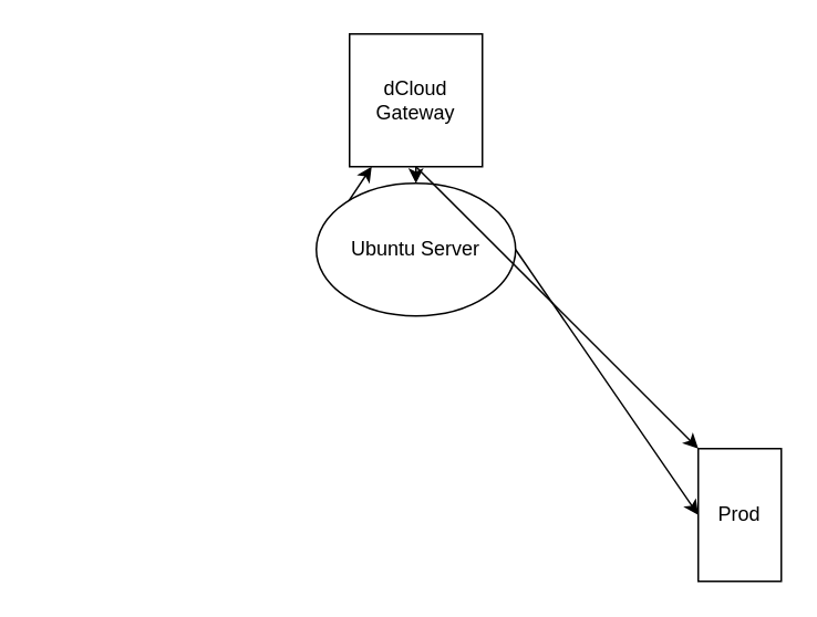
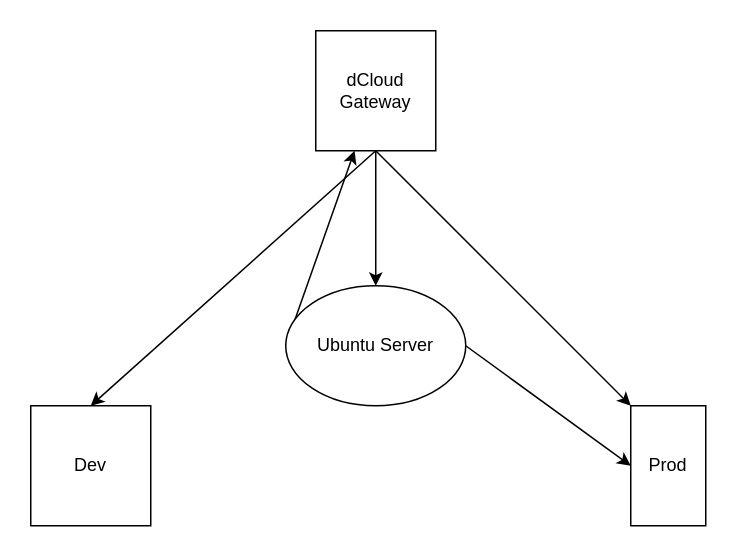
- <mxCell id="6" value="Ubuntu Server" style="ellipse;whiteSpace=wrap;html=1;" parent="1" vertex="1"><mxGeometry x="190" y="110" width="120" height="80" as="geometry" /></mxCell>
+ <mxCell id="6" value="Ubuntu Server" style="ellipse;whiteSpace=wrap;html=1;" parent="1" vertex="1"><mxGeometry x="190" y="190" width="120" height="80" as="geometry" /></mxCell>
+ <mxCell id="8" style="edgeStyle=none;html=1;exitX=0.5;exitY=1;exitDx=0;exitDy=0;entryX=0.5;entryY=0;entryDx=0;entryDy=0;" parent="1" source="9" target="2" edge="1"><mxGeometry relative="1" as="geometry" /></mxCell>
+ <mxCell id="2" value="Dev" style="whiteSpace=wrap;html=1;aspect=fixed;" parent="1" vertex="1"><mxGeometry x="20" y="270" width="80" height="80" as="geometry" /></mxCell>
